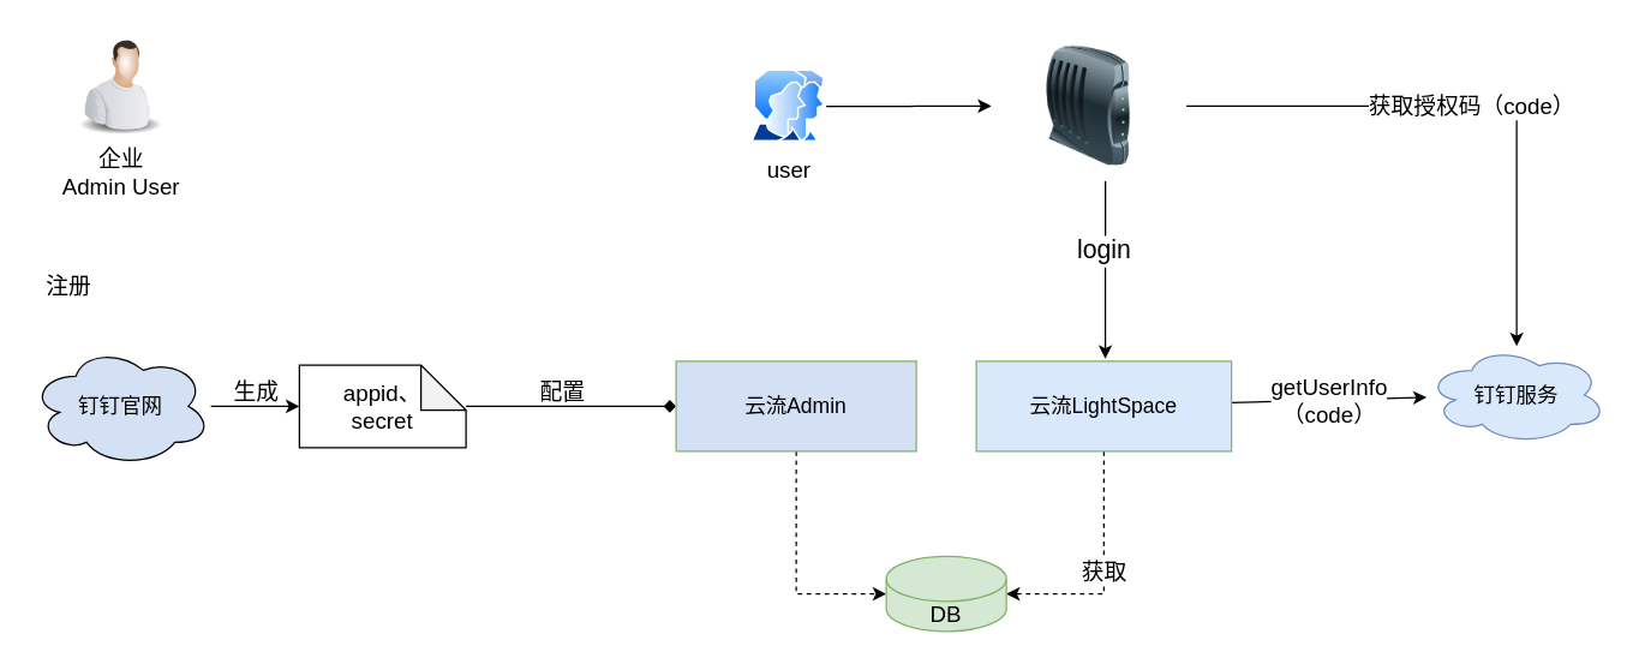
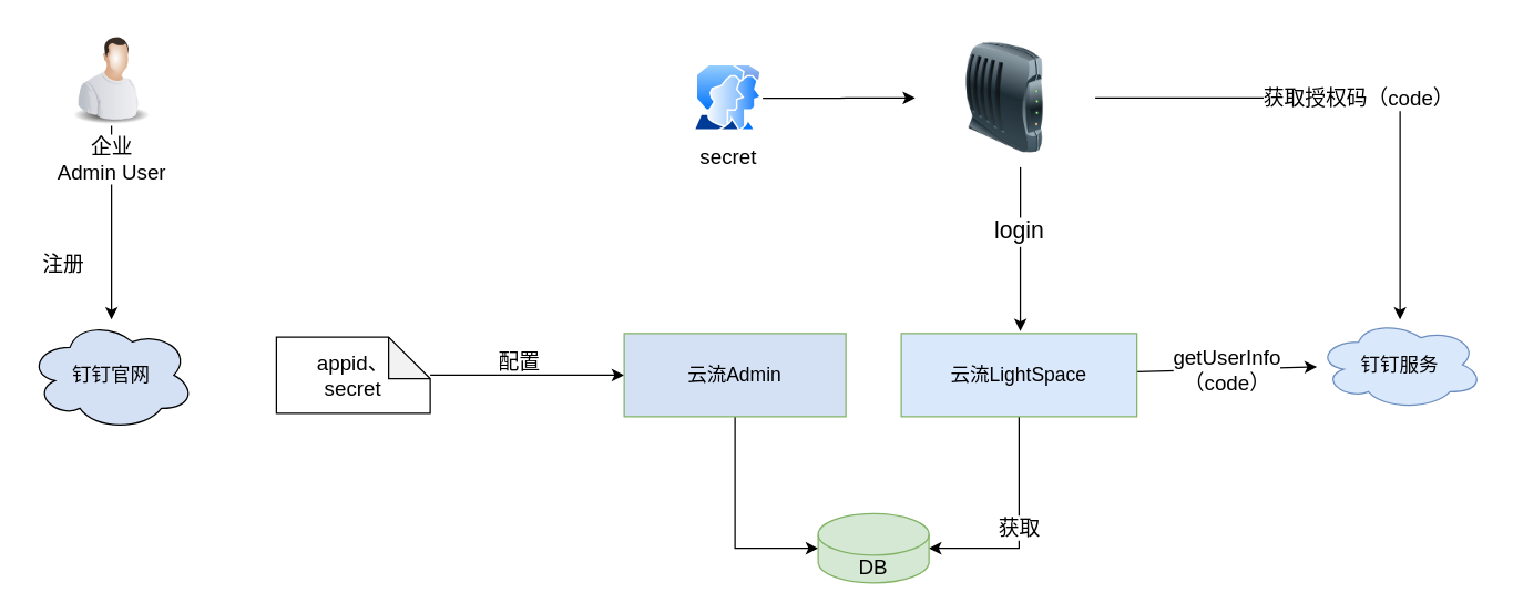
- <mxCell id="16" value="user" style="aspect=fixed;perimeter=ellipsePerimeter;html=1;align=center;shadow=0;dashed=0;spacingTop=3;image;image=img/lib/active_directory/user_accounts.svg;fontSize=15;" parent="1" vertex="1"><mxGeometry x="500" y="45.75" width="50" height="48.5" as="geometry" /></mxCell>
+ <mxCell id="16" value="secret" style="aspect=fixed;perimeter=ellipsePerimeter;html=1;align=center;shadow=0;dashed=0;spacingTop=3;image;image=img/lib/active_directory/user_accounts.svg;fontSize=15;" parent="1" vertex="1"><mxGeometry x="500" y="45.75" width="50" height="48.5" as="geometry" /></mxCell>
+ <mxCell id="17" value="" style="edgeStyle=orthogonalEdgeStyle;rounded=0;orthogonalLoop=1;jettySize=auto;html=1;fontSize=15;" parent="1" source="18" target="3" edge="1"><mxGeometry relative="1" as="geometry" /></mxCell>
- <mxCell id="20" value="生成" style="text;html=1;align=center;verticalAlign=middle;resizable=0;points=[];autosize=1;fontSize=15;" parent="1" vertex="1"><mxGeometry x="145" y="250" width="50" height="20" as="geometry" /></mxCell>
- <mxCell id="2" value="" style="edgeStyle=orthogonalEdgeStyle;rounded=0;orthogonalLoop=1;jettySize=auto;html=1;fontSize=15;" parent="1" source="3" target="5" edge="1"><mxGeometry relative="1" as="geometry" /></mxCell>
- <mxCell id="4" value="" style="edgeStyle=orthogonalEdgeStyle;rounded=0;orthogonalLoop=1;jettySize=auto;html=1;fontSize=15;endArrow=diamond;" parent="1" source="5" target="7" edge="1"><mxGeometry relative="1" as="geometry" /></mxCell>
+ <mxCell id="4" value="" style="edgeStyle=orthogonalEdgeStyle;rounded=0;orthogonalLoop=1;jettySize=auto;html=1;fontSize=15;" parent="1" source="5" target="7" edge="1"><mxGeometry relative="1" as="geometry" /></mxCell>
- <mxCell id="8" value="获取" style="edgeStyle=orthogonalEdgeStyle;rounded=0;orthogonalLoop=1;jettySize=auto;html=1;fontSize=15;dashed=1;" parent="1" source="10" target="11" edge="1"><mxGeometry relative="1" as="geometry"><Array as="points"><mxPoint x="735" y="395" /></Array></mxGeometry></mxCell>
+ <mxCell id="8" value="获取" style="edgeStyle=orthogonalEdgeStyle;rounded=0;orthogonalLoop=1;jettySize=auto;html=1;fontSize=15;" parent="1" source="10" target="11" edge="1"><mxGeometry relative="1" as="geometry"><Array as="points"><mxPoint x="735" y="395" /></Array></mxGeometry></mxCell>
- <mxCell id="6" style="edgeStyle=orthogonalEdgeStyle;rounded=0;orthogonalLoop=1;jettySize=auto;html=1;entryX=0;entryY=0.5;entryDx=0;entryDy=0;entryPerimeter=0;fontSize=15;dashed=1;" parent="1" source="7" target="11" edge="1"><mxGeometry relative="1" as="geometry" /></mxCell>
+ <mxCell id="6" style="edgeStyle=orthogonalEdgeStyle;rounded=0;orthogonalLoop=1;jettySize=auto;html=1;entryX=0;entryY=0.5;entryDx=0;entryDy=0;entryPerimeter=0;fontSize=15;" parent="1" source="7" target="11" edge="1"><mxGeometry relative="1" as="geometry" /></mxCell>
